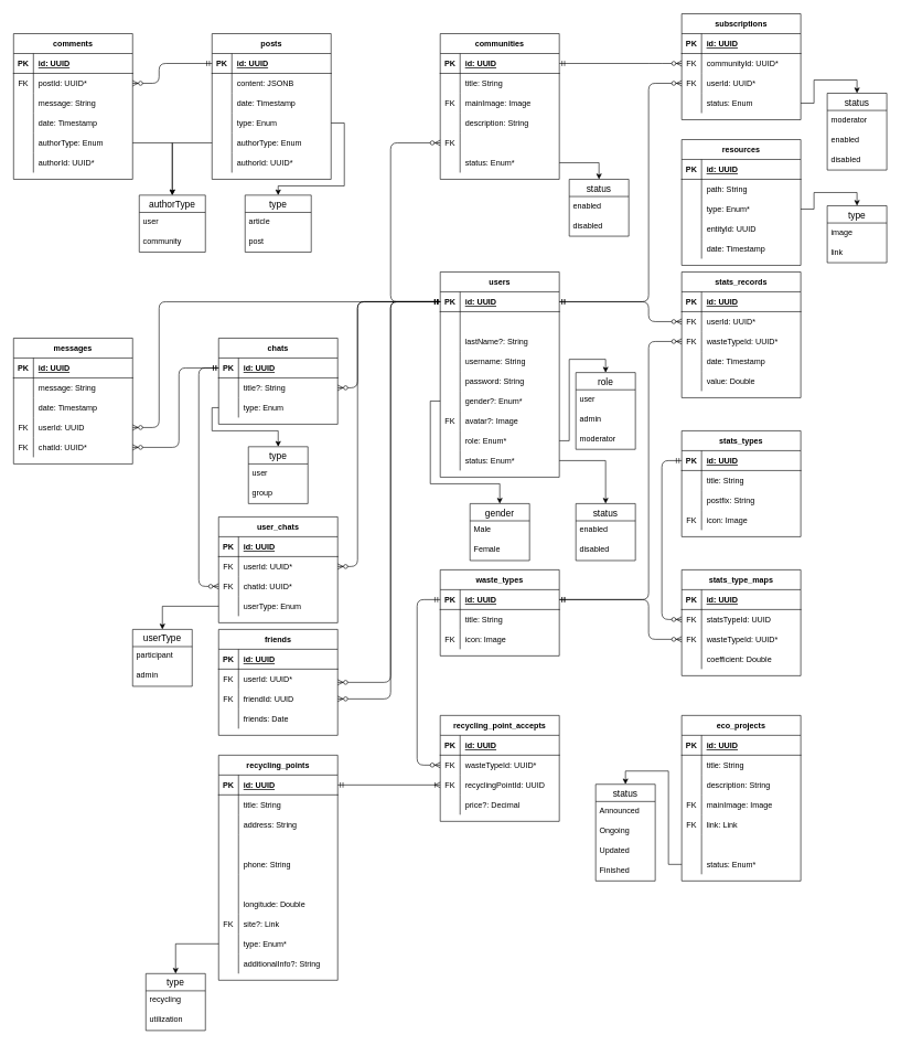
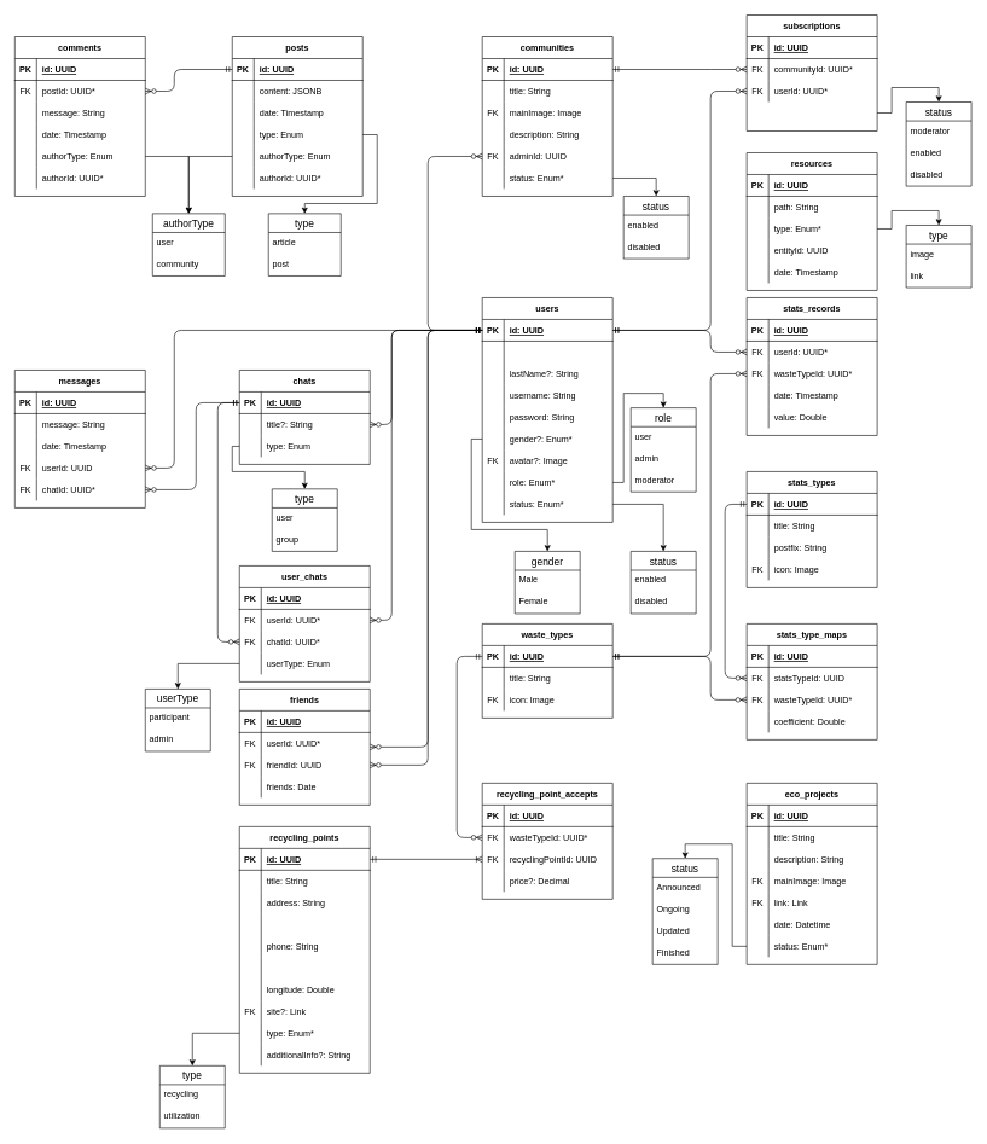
- <mxCell id="245" value="status: Enum" style="shape=partialRectangle;connectable=0;fillColor=none;top=0;left=0;bottom=0;right=0;align=left;spacingLeft=6;overflow=hidden;" vertex="1" parent="243"><mxGeometry x="30" width="150" height="30" as="geometry" /></mxCell>
+ <mxCell id="220" value="adminId: UUID" style="shape=partialRectangle;connectable=0;fillColor=none;top=0;left=0;bottom=0;right=0;align=left;spacingLeft=6;overflow=hidden;" vertex="1" parent="218"><mxGeometry x="30" width="150" height="30" as="geometry" /></mxCell>
+ <mxCell id="162" value="date: Datetime" style="shape=partialRectangle;connectable=0;fillColor=none;top=0;left=0;bottom=0;right=0;align=left;spacingLeft=6;overflow=hidden;" vertex="1" parent="160"><mxGeometry x="30" width="150" height="30" as="geometry" /></mxCell>
